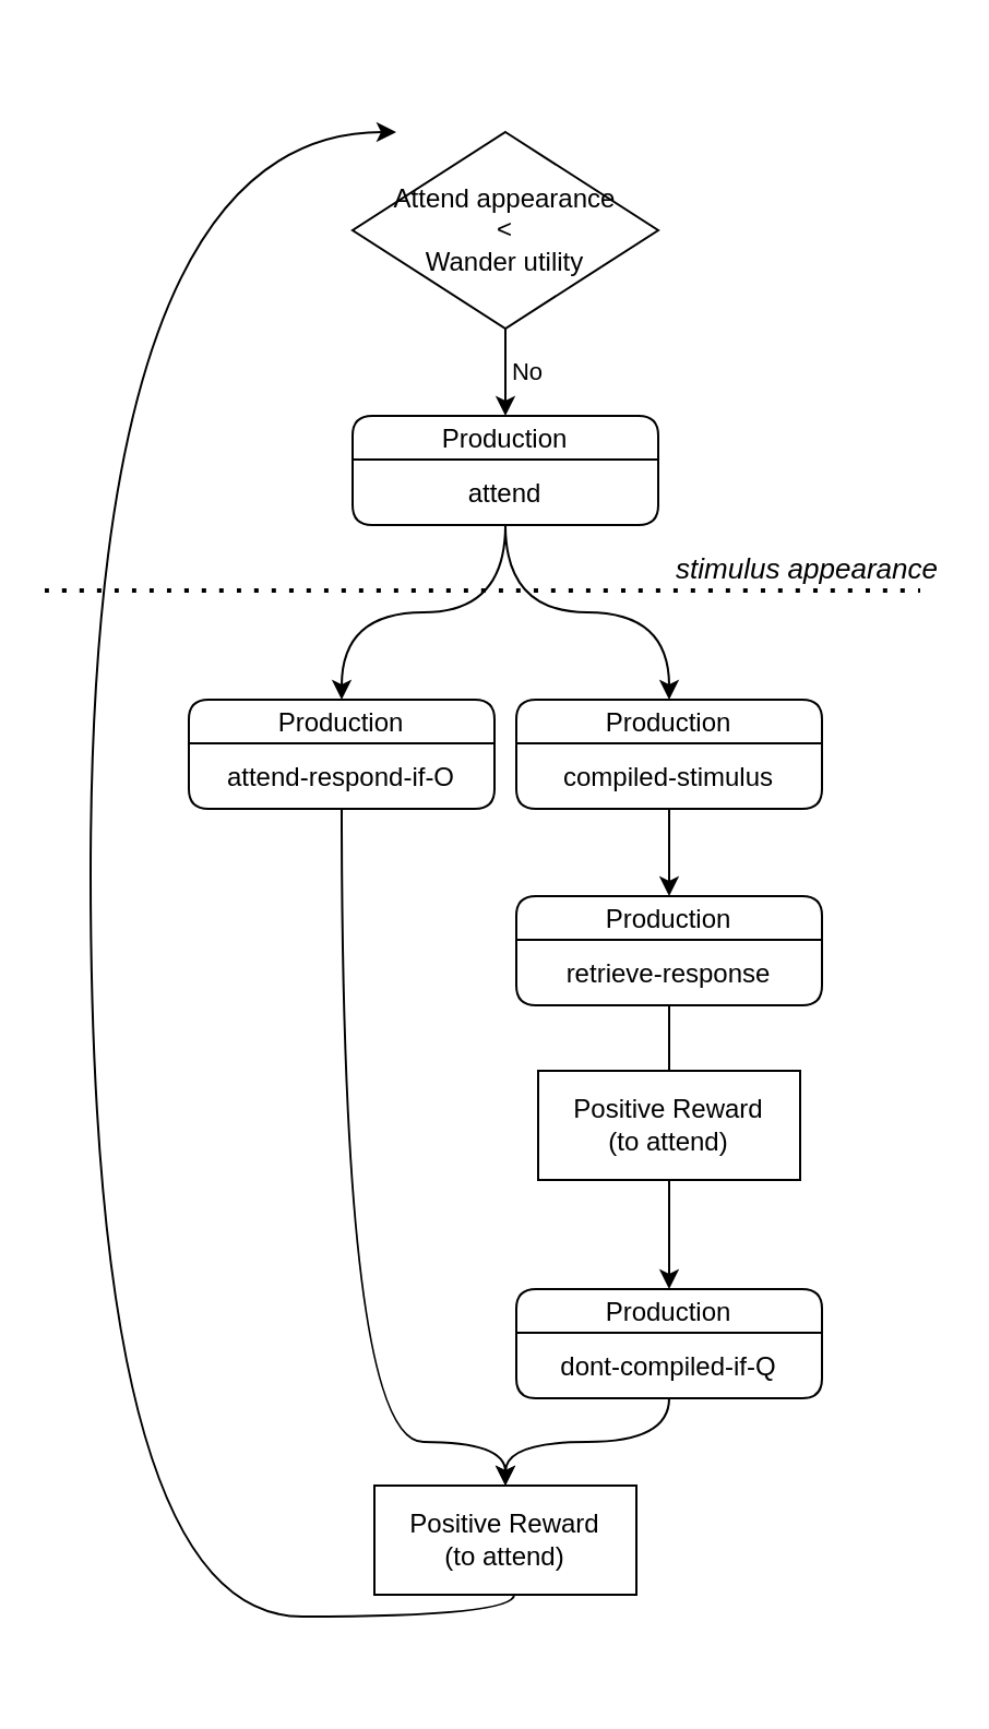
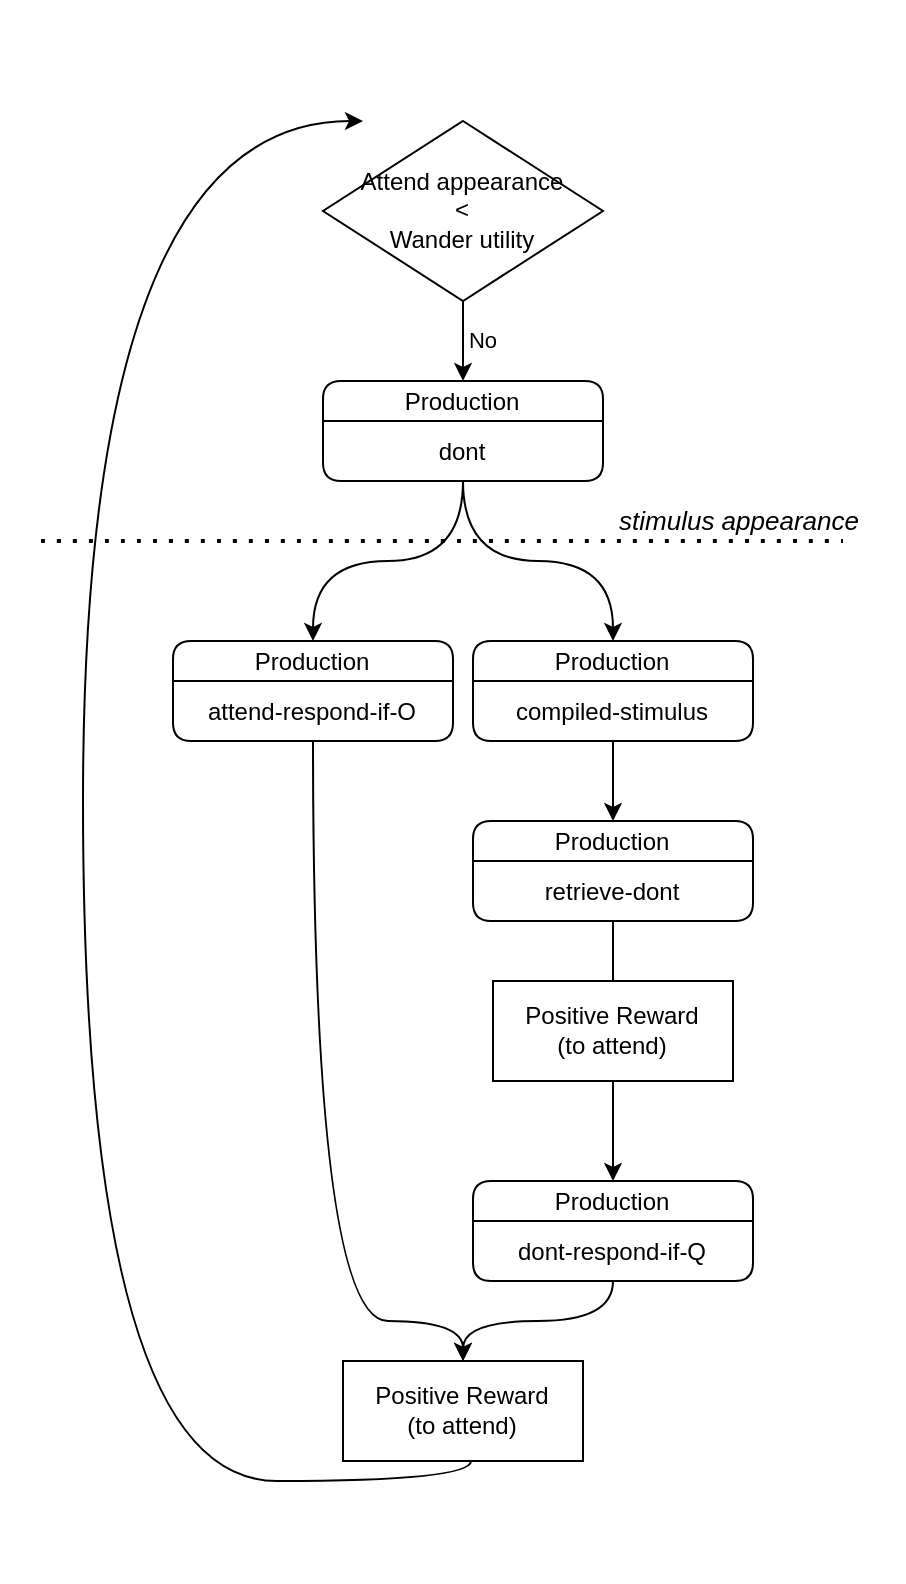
- <mxCell id="20" value="attend" style="text;strokeColor=none;fillColor=none;align=center;verticalAlign=middle;spacingLeft=4;spacingRight=4;overflow=hidden;points=[[0,0.5],[1,0.5]];portConstraint=eastwest;rotatable=0;rounded=1;shadow=0;glass=0;" vertex="1" parent="19"><mxGeometry y="20" width="140" height="30" as="geometry" /></mxCell>
+ <mxCell id="20" value="dont" style="text;strokeColor=none;fillColor=none;align=center;verticalAlign=middle;spacingLeft=4;spacingRight=4;overflow=hidden;points=[[0,0.5],[1,0.5]];portConstraint=eastwest;rotatable=0;rounded=1;shadow=0;glass=0;" vertex="1" parent="19"><mxGeometry y="20" width="140" height="30" as="geometry" /></mxCell>
- <mxCell id="6" value="retrieve-response" style="text;strokeColor=none;fillColor=none;align=center;verticalAlign=middle;spacingLeft=4;spacingRight=4;overflow=hidden;points=[[0,0.5],[1,0.5]];portConstraint=eastwest;rotatable=0;rounded=1;shadow=0;glass=0;" vertex="1" parent="5"><mxGeometry y="20" width="140" height="30" as="geometry" /></mxCell>
+ <mxCell id="6" value="retrieve-dont" style="text;strokeColor=none;fillColor=none;align=center;verticalAlign=middle;spacingLeft=4;spacingRight=4;overflow=hidden;points=[[0,0.5],[1,0.5]];portConstraint=eastwest;rotatable=0;rounded=1;shadow=0;glass=0;" vertex="1" parent="5"><mxGeometry y="20" width="140" height="30" as="geometry" /></mxCell>
- <mxCell id="10" value="dont-compiled-if-Q" style="text;strokeColor=none;fillColor=none;align=center;verticalAlign=middle;spacingLeft=4;spacingRight=4;overflow=hidden;points=[[0,0.5],[1,0.5]];portConstraint=eastwest;rotatable=0;rounded=1;shadow=0;glass=0;" vertex="1" parent="9"><mxGeometry y="20" width="140" height="30" as="geometry" /></mxCell>
+ <mxCell id="10" value="dont-respond-if-Q" style="text;strokeColor=none;fillColor=none;align=center;verticalAlign=middle;spacingLeft=4;spacingRight=4;overflow=hidden;points=[[0,0.5],[1,0.5]];portConstraint=eastwest;rotatable=0;rounded=1;shadow=0;glass=0;" vertex="1" parent="9"><mxGeometry y="20" width="140" height="30" as="geometry" /></mxCell>
